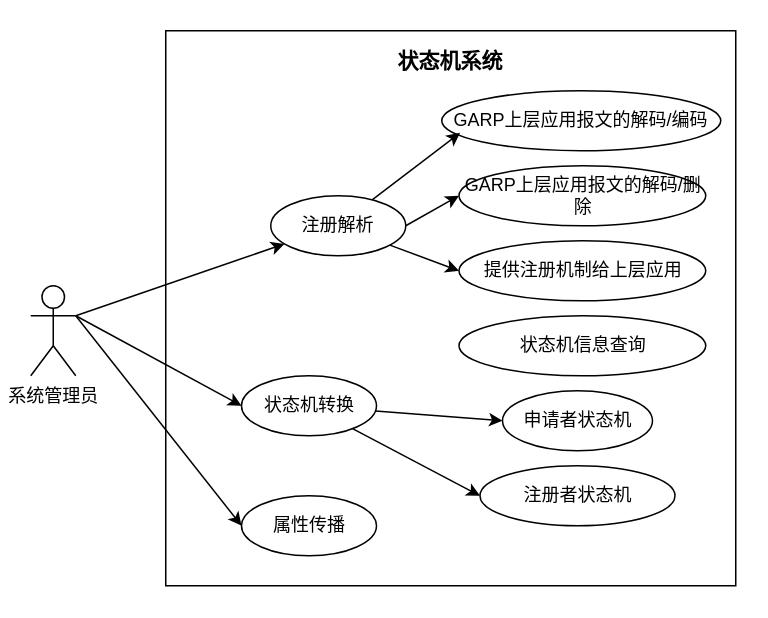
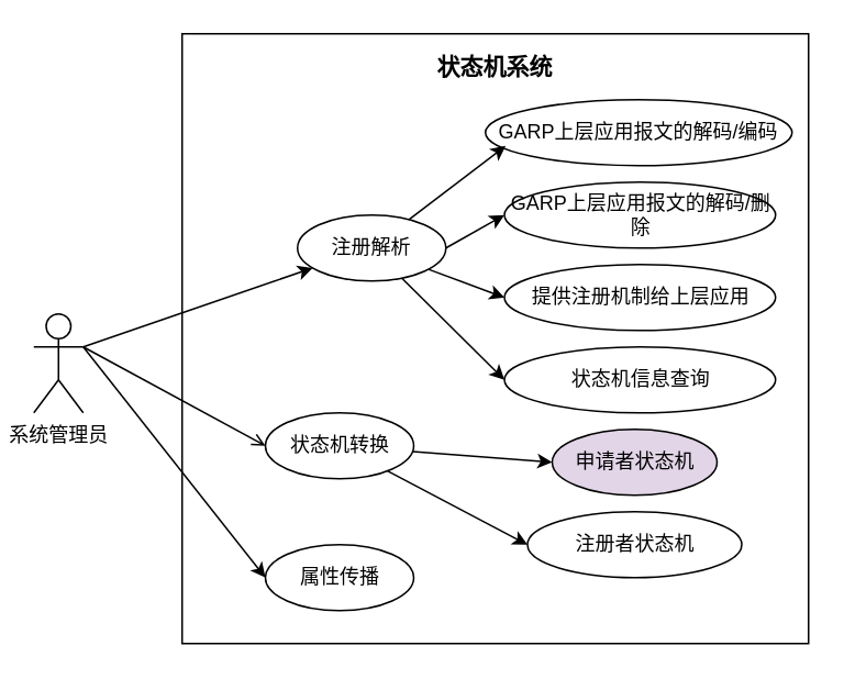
+ <mxCell id="10" style="rounded=0;orthogonalLoop=1;jettySize=auto;html=1;entryX=0;entryY=0.5;entryDx=0;entryDy=0;" edge="1" parent="1" source="11" target="22"><mxGeometry relative="1" as="geometry" /></mxCell>
- <mxCell id="4" style="edgeStyle=none;rounded=0;orthogonalLoop=1;jettySize=auto;html=1;exitX=1;exitY=0.333;exitDx=0;exitDy=0;exitPerimeter=0;entryX=0;entryY=0.5;entryDx=0;entryDy=0;" parent="1" source="6" target="17" edge="1"><mxGeometry relative="1" as="geometry" /></mxCell>
+ <mxCell id="4" style="edgeStyle=none;rounded=0;orthogonalLoop=1;jettySize=auto;html=1;exitX=1;exitY=0.333;exitDx=0;exitDy=0;exitPerimeter=0;entryX=0;entryY=0.5;entryDx=0;entryDy=0;endArrow=open;" parent="1" source="6" target="17" edge="1"><mxGeometry relative="1" as="geometry" /></mxCell>
- <mxCell id="12" value="申请者状态机" style="ellipse;whiteSpace=wrap;html=1;" parent="1" vertex="1"><mxGeometry x="334.5" y="260" width="100" height="40" as="geometry" /></mxCell>
+ <mxCell id="12" value="申请者状态机" style="ellipse;whiteSpace=wrap;html=1;fillColor=#e1d5e7;" parent="1" vertex="1"><mxGeometry x="334.5" y="260" width="100" height="40" as="geometry" /></mxCell>
